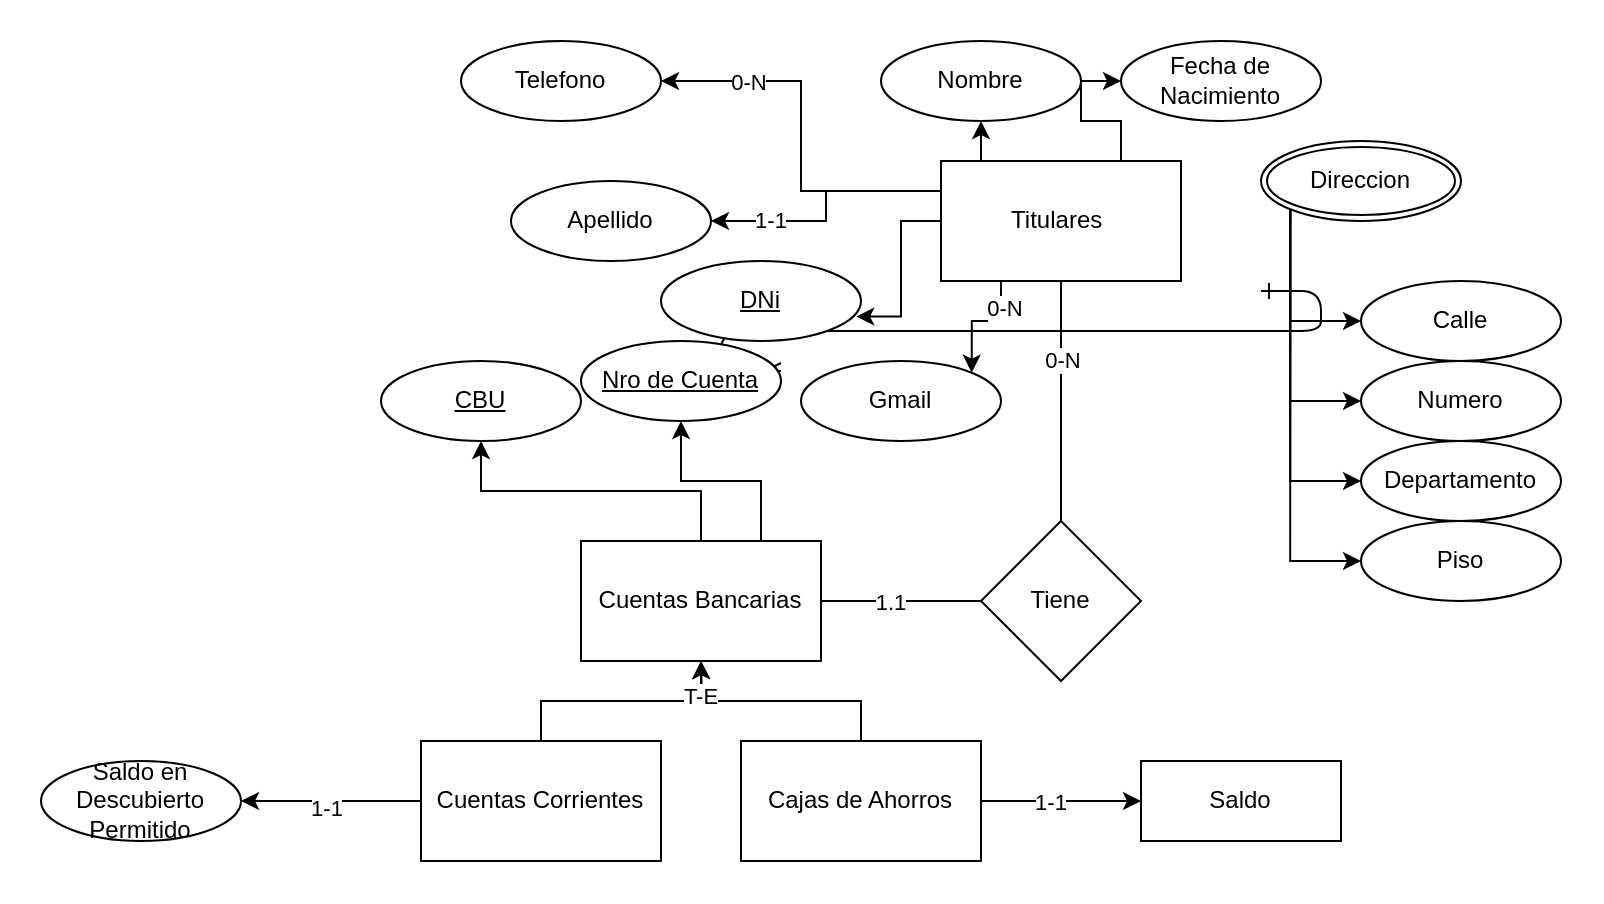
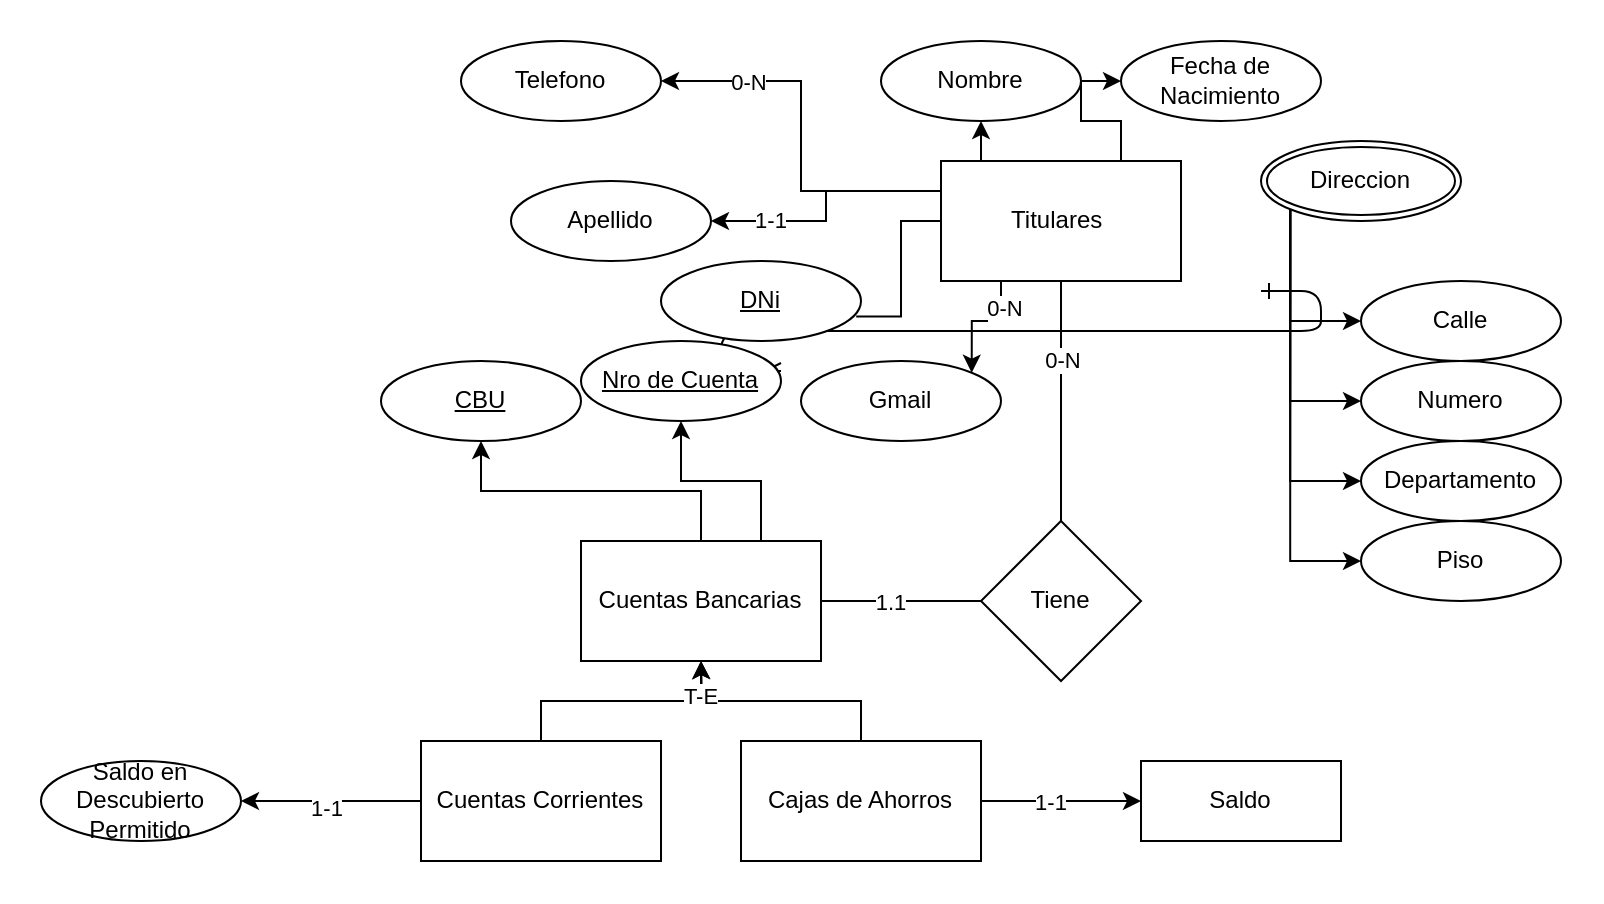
- <mxCell id="19" style="edgeStyle=orthogonalEdgeStyle;rounded=0;orthogonalLoop=1;jettySize=auto;html=1;exitX=0;exitY=0.5;exitDx=0;exitDy=0;entryX=0.976;entryY=0.695;entryDx=0;entryDy=0;entryPerimeter=0;" edge="1" parent="1" source="28" target="34"><mxGeometry relative="1" as="geometry" /></mxCell>
+ <mxCell id="19" style="edgeStyle=orthogonalEdgeStyle;rounded=0;orthogonalLoop=1;jettySize=auto;html=1;exitX=0;exitY=0.5;exitDx=0;exitDy=0;entryX=0.976;entryY=0.695;entryDx=0;entryDy=0;entryPerimeter=0;endArrow=none;" edge="1" parent="1" source="28" target="34"><mxGeometry relative="1" as="geometry" /></mxCell>
